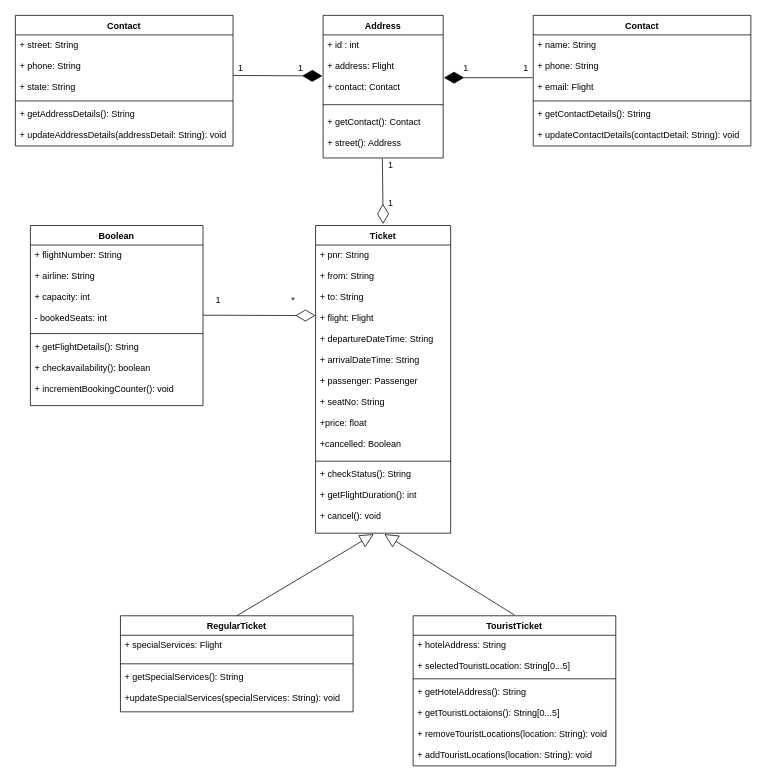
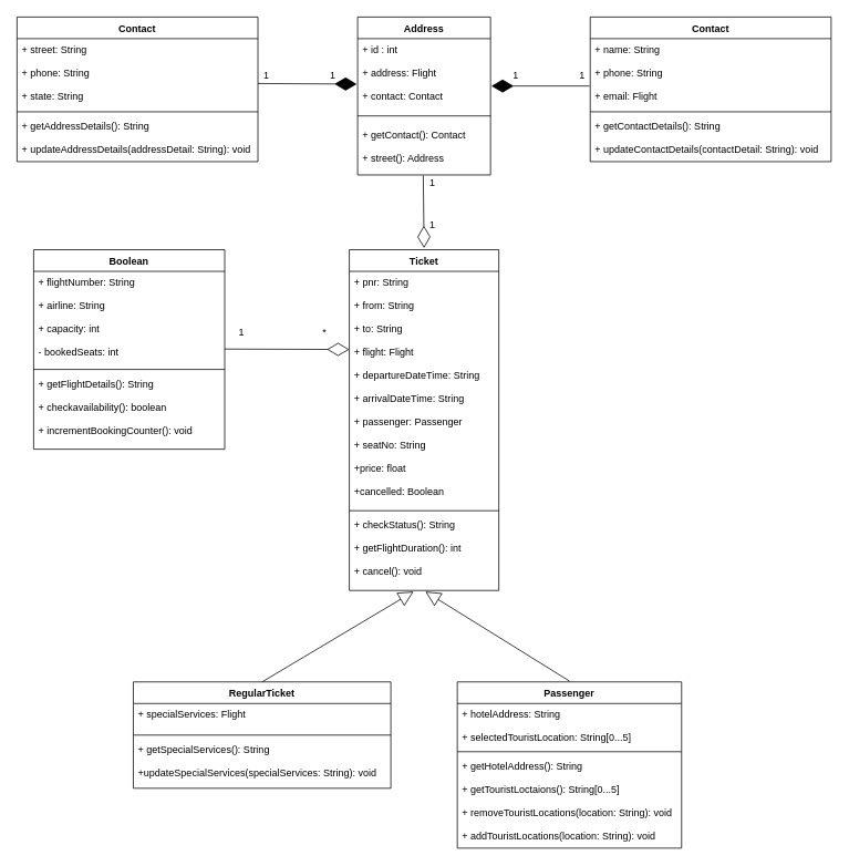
- <mxCell id="23" value="TouristTicket" style="swimlane;fontStyle=1;align=center;verticalAlign=top;childLayout=stackLayout;horizontal=1;startSize=26;horizontalStack=0;resizeParent=1;resizeParentMax=0;resizeLast=0;collapsible=1;marginBottom=0;" vertex="1" parent="1"><mxGeometry x="550" y="820" width="270" height="200" as="geometry" /></mxCell>
+ <mxCell id="23" value="Passenger" style="swimlane;fontStyle=1;align=center;verticalAlign=top;childLayout=stackLayout;horizontal=1;startSize=26;horizontalStack=0;resizeParent=1;resizeParentMax=0;resizeLast=0;collapsible=1;marginBottom=0;" vertex="1" parent="1"><mxGeometry x="550" y="820" width="270" height="200" as="geometry" /></mxCell>
